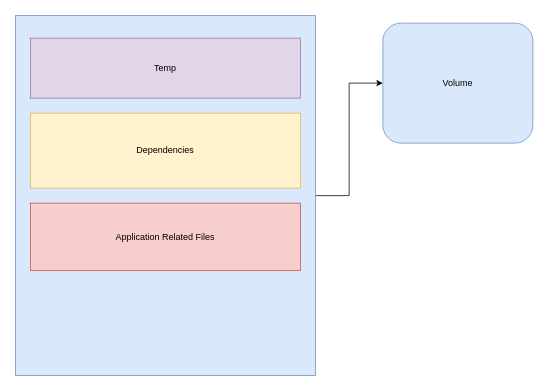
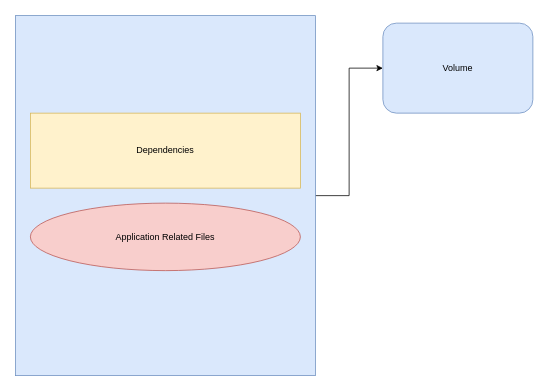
- <mxCell id="6" value="Temp" style="rounded=0;whiteSpace=wrap;html=1;fillColor=#e1d5e7;strokeColor=#9673a6;" vertex="1" parent="1"><mxGeometry x="40" y="50" width="360" height="80" as="geometry" /></mxCell>
- <mxCell id="7" value="Volume" style="rounded=1;whiteSpace=wrap;html=1;fillColor=#dae8fc;strokeColor=#6c8ebf;" vertex="1" parent="1"><mxGeometry x="510" y="30" width="200" height="160" as="geometry" /></mxCell>
+ <mxCell id="7" value="Volume" style="rounded=1;whiteSpace=wrap;html=1;fillColor=#dae8fc;strokeColor=#6c8ebf;" vertex="1" parent="1"><mxGeometry x="510" y="30" width="200" height="120" as="geometry" /></mxCell>
- <mxCell id="4" value="Application Related Files" style="rounded=0;whiteSpace=wrap;html=1;fillColor=#f8cecc;strokeColor=#b85450;" vertex="1" parent="1"><mxGeometry x="40" y="270" width="360" height="90" as="geometry" /></mxCell>
+ <mxCell id="4" value="Application Related Files" style="ellipse;whiteSpace=wrap;html=1;fillColor=#f8cecc;strokeColor=#b85450;" vertex="1" parent="1"><mxGeometry x="40" y="270" width="360" height="90" as="geometry" /></mxCell>
